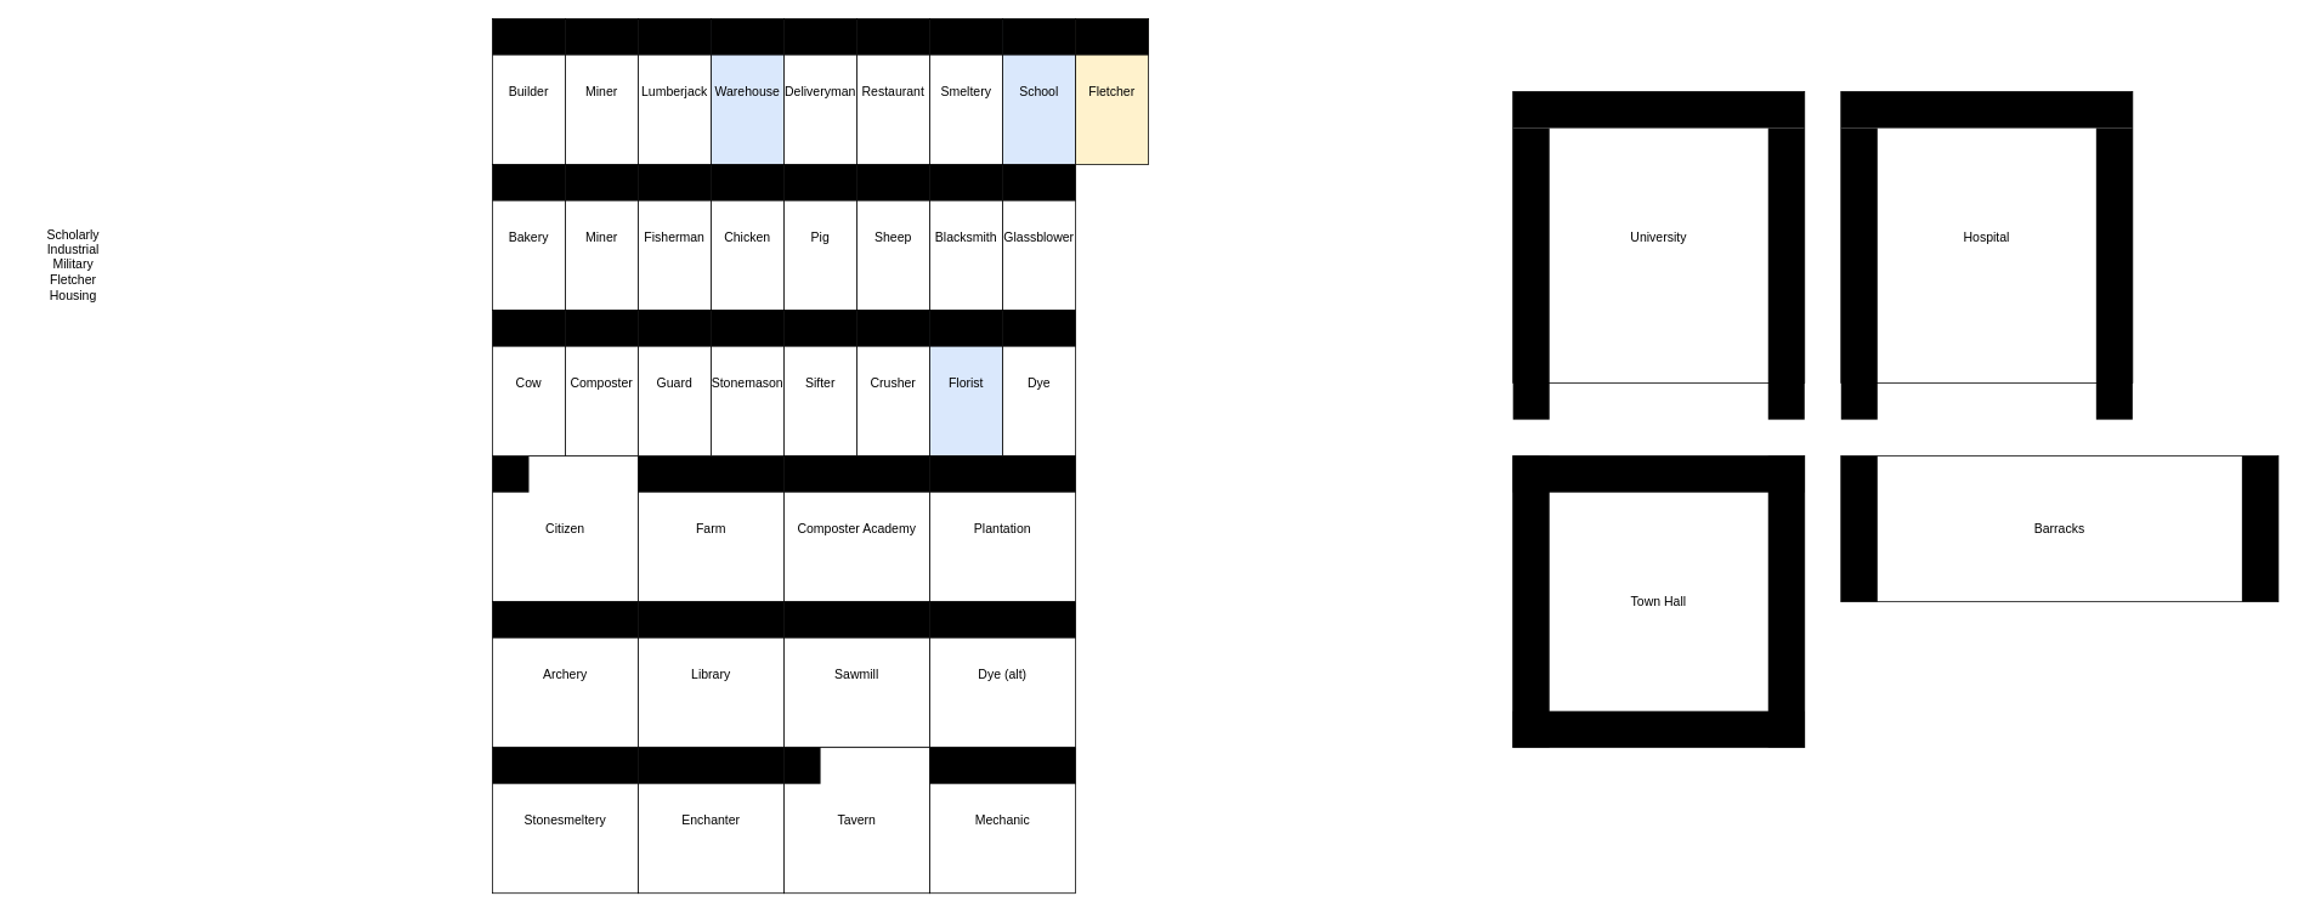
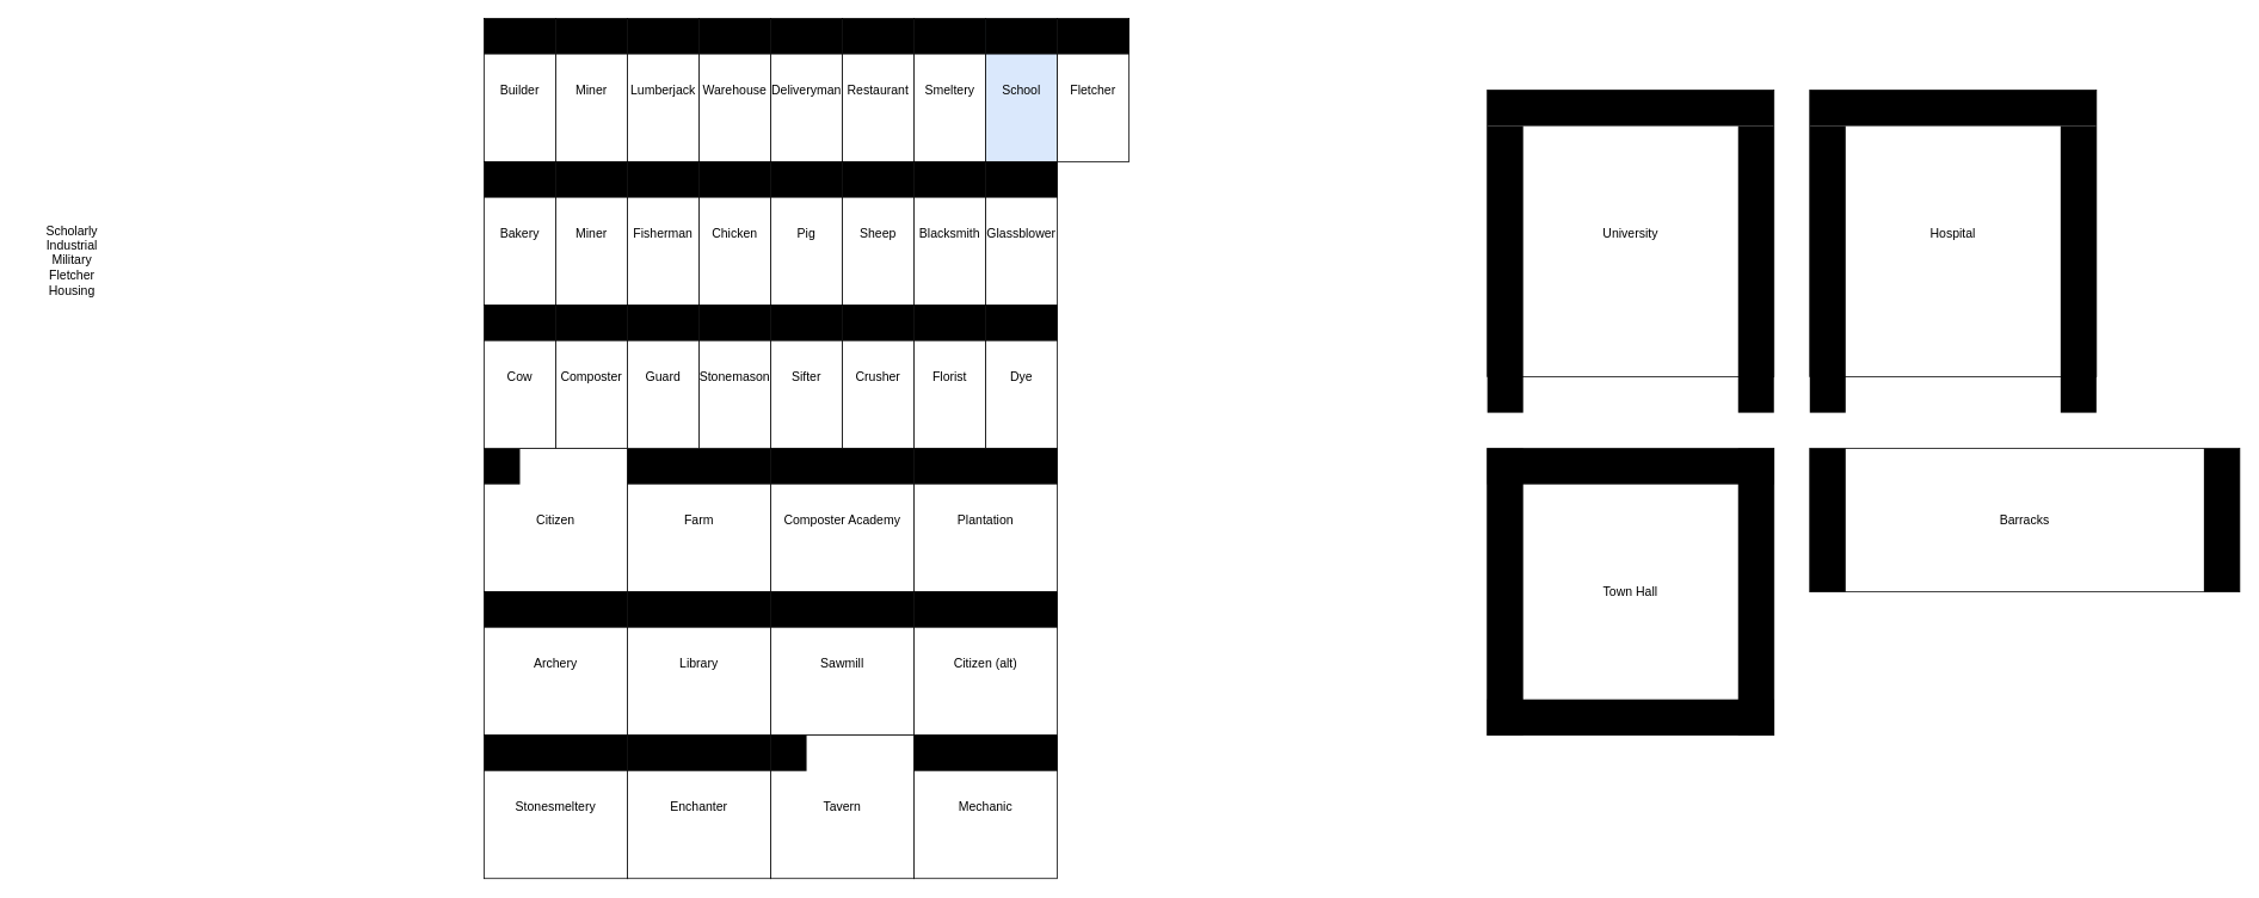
- <mxCell id="15" value="Warehouse" style="rounded=0;whiteSpace=wrap;html=1;imageWidth=24;fontSize=14;fillColor=#dae8fc;" vertex="1" parent="14"><mxGeometry width="80" height="160" as="geometry" /></mxCell>
+ <mxCell id="15" value="Warehouse" style="rounded=0;whiteSpace=wrap;html=1;imageWidth=24;fontSize=14;" vertex="1" parent="14"><mxGeometry width="80" height="160" as="geometry" /></mxCell>
- <mxCell id="119" value="Fletcher" style="rounded=0;whiteSpace=wrap;html=1;imageWidth=24;fontSize=14;fillColor=#fff2cc;" vertex="1" parent="118"><mxGeometry width="80" height="160" as="geometry" /></mxCell>
+ <mxCell id="119" value="Fletcher" style="rounded=0;whiteSpace=wrap;html=1;imageWidth=24;fontSize=14;" vertex="1" parent="118"><mxGeometry width="80" height="160" as="geometry" /></mxCell>
- <mxCell id="104" value="Florist" style="rounded=0;whiteSpace=wrap;html=1;imageWidth=24;fontSize=14;fillColor=#dae8fc;" vertex="1" parent="103"><mxGeometry width="80" height="160" as="geometry" /></mxCell>
+ <mxCell id="104" value="Florist" style="rounded=0;whiteSpace=wrap;html=1;imageWidth=24;fontSize=14;" vertex="1" parent="103"><mxGeometry width="80" height="160" as="geometry" /></mxCell>
- <mxCell id="125" value="Dye (alt)" style="whiteSpace=wrap;html=1;aspect=fixed;fontSize=14;" vertex="1" parent="124"><mxGeometry width="160" height="160" as="geometry" /></mxCell>
+ <mxCell id="125" value="Citizen (alt)" style="whiteSpace=wrap;html=1;aspect=fixed;fontSize=14;" vertex="1" parent="124"><mxGeometry width="160" height="160" as="geometry" /></mxCell>
